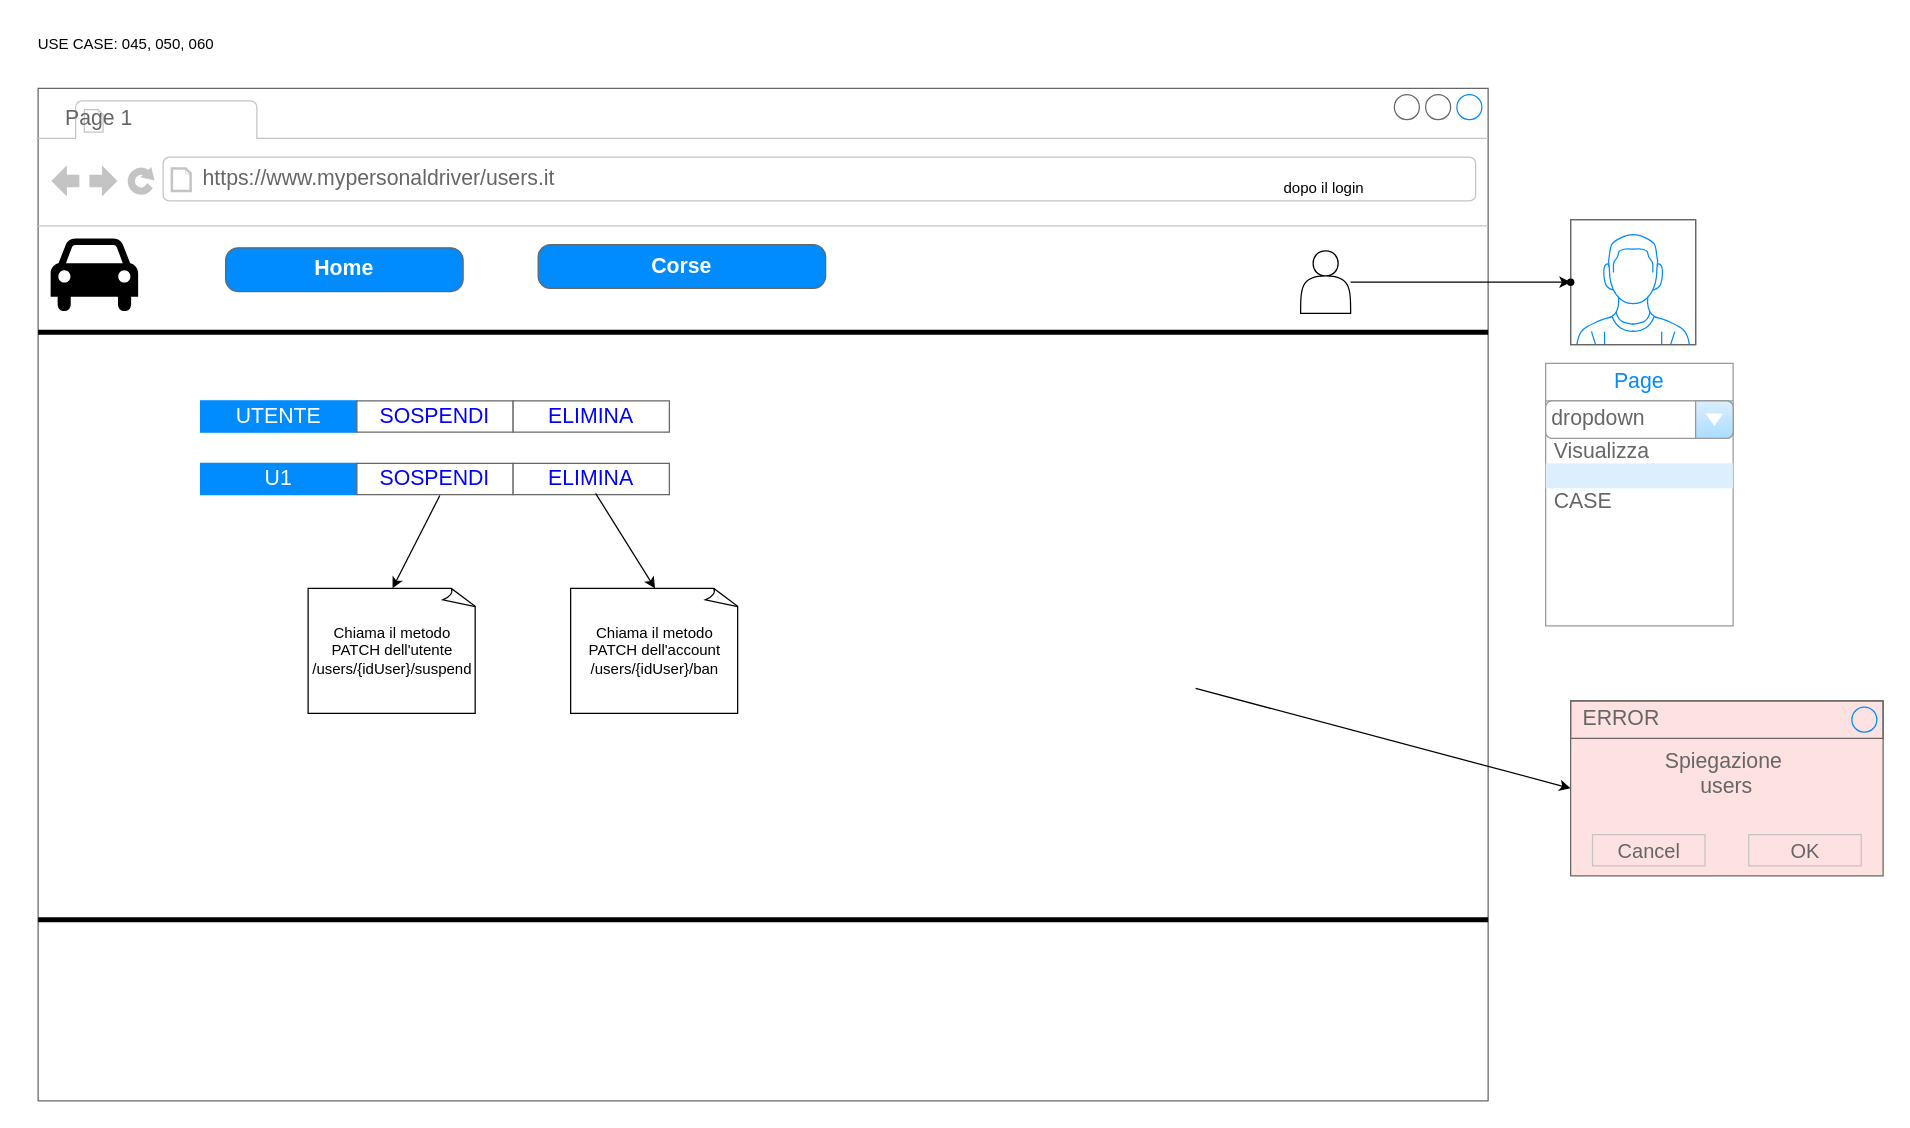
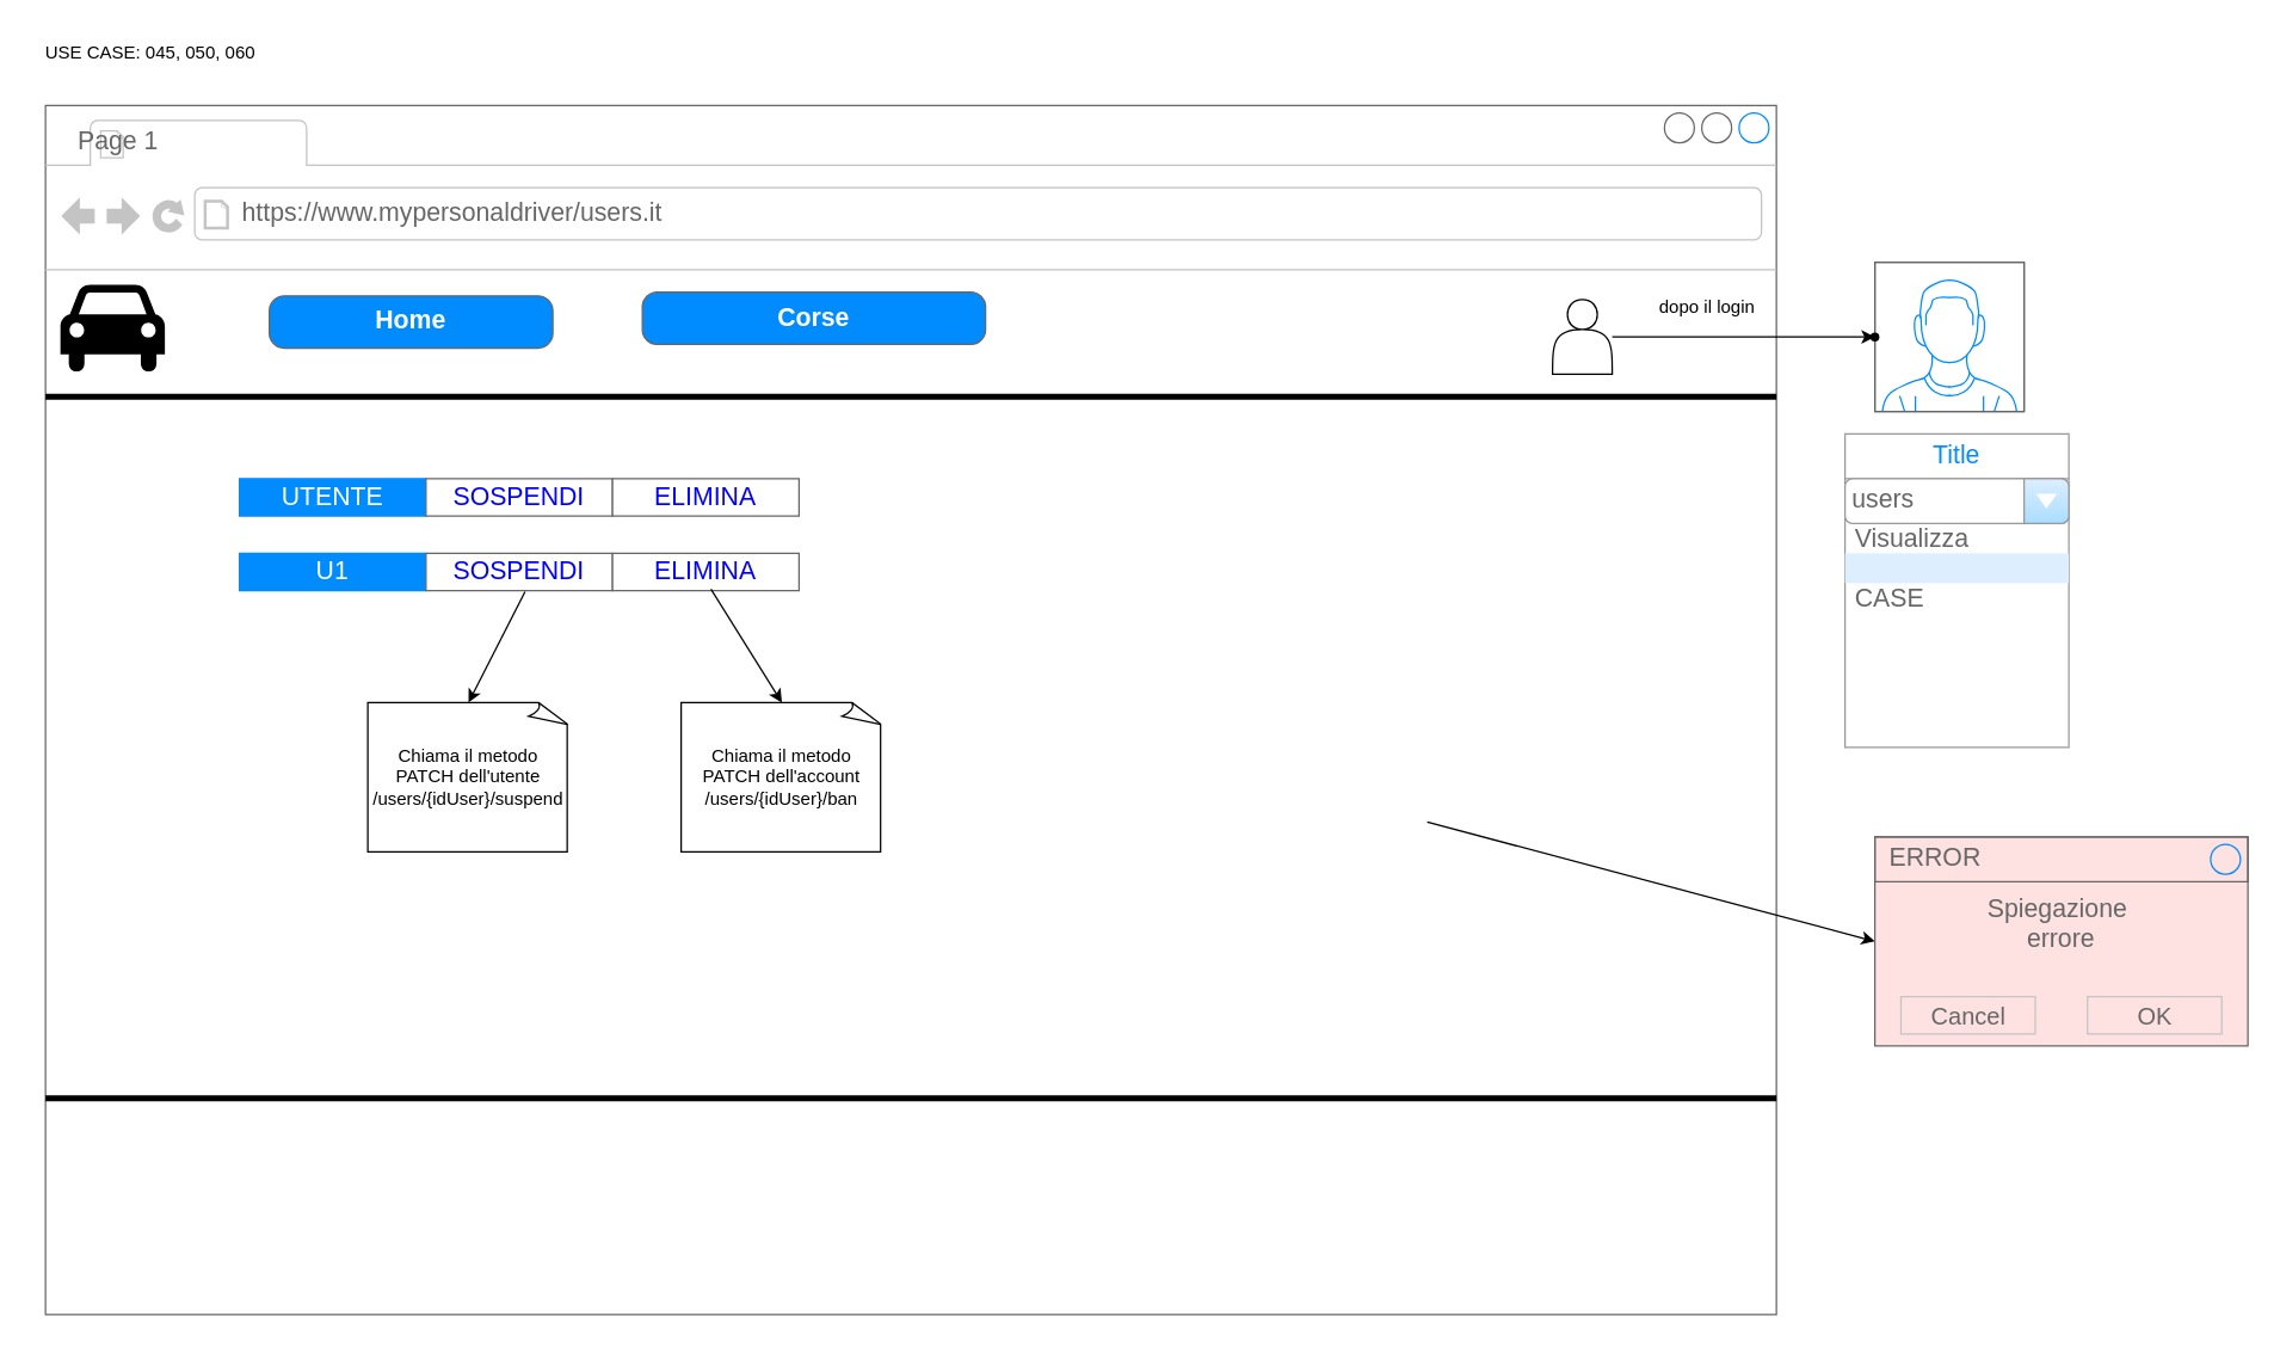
- <mxCell id="6" value="dopo il login&amp;nbsp;" style="text;html=1;align=center;verticalAlign=middle;resizable=0;points=[];autosize=1;strokeColor=none;fillColor=none;" vertex="1" parent="2"><mxGeometry x="985" y="65" width="90" height="30" as="geometry" /></mxCell>
+ <mxCell id="6" value="dopo il login&amp;nbsp;" style="text;html=1;align=center;verticalAlign=middle;resizable=0;points=[];autosize=1;strokeColor=none;fillColor=none;" vertex="1" parent="2"><mxGeometry x="1070" y="120" width="90" height="30" as="geometry" /></mxCell>
- <mxCell id="28" value="Page" style="swimlane;strokeColor=#999999;swimlaneFillColor=#FFFFFF;fillColor=#ffffff;fontColor=#008CFF;fontStyle=0;childLayout=stackLayout;horizontal=1;startSize=30;horizontalStack=0;resizeParent=1;resizeParentMax=0;resizeLast=0;collapsible=0;marginBottom=0;whiteSpace=wrap;html=1;fontSize=17;" vertex="1" parent="1"><mxGeometry x="1236" y="290" width="150" height="210" as="geometry" /></mxCell>
+ <mxCell id="28" value="Title" style="swimlane;strokeColor=#999999;swimlaneFillColor=#FFFFFF;fillColor=#ffffff;fontColor=#008CFF;fontStyle=0;childLayout=stackLayout;horizontal=1;startSize=30;horizontalStack=0;resizeParent=1;resizeParentMax=0;resizeLast=0;collapsible=0;marginBottom=0;whiteSpace=wrap;html=1;fontSize=17;" vertex="1" parent="1"><mxGeometry x="1236" y="290" width="150" height="210" as="geometry" /></mxCell>
- <mxCell id="29" value="dropdown" style="strokeWidth=1;shadow=0;dashed=0;align=center;html=1;shape=mxgraph.mockup.forms.comboBox;strokeColor=#999999;fillColor=#ddeeff;align=left;fillColor2=#aaddff;mainText=;fontColor=#666666;fontSize=17;spacingLeft=3;" vertex="1" parent="28"><mxGeometry y="30" width="150" height="30" as="geometry" /></mxCell>
+ <mxCell id="29" value="users" style="strokeWidth=1;shadow=0;dashed=0;align=center;html=1;shape=mxgraph.mockup.forms.comboBox;strokeColor=#999999;fillColor=#ddeeff;align=left;fillColor2=#aaddff;mainText=;fontColor=#666666;fontSize=17;spacingLeft=3;" vertex="1" parent="28"><mxGeometry y="30" width="150" height="30" as="geometry" /></mxCell>
- <mxCell id="34" value="Spiegazione&amp;nbsp;&lt;div&gt;users&lt;/div&gt;" style="strokeWidth=1;shadow=0;dashed=0;align=center;html=1;shape=mxgraph.mockup.containers.rrect;rSize=0;strokeColor=#666666;fontColor=#666666;fontSize=17;verticalAlign=top;whiteSpace=wrap;fillColor=#fee1e1;spacingTop=32;" vertex="1" parent="1"><mxGeometry x="1256" y="560" width="250" height="140" as="geometry" /></mxCell>
+ <mxCell id="34" value="Spiegazione&amp;nbsp;&lt;div&gt;errore&lt;/div&gt;" style="strokeWidth=1;shadow=0;dashed=0;align=center;html=1;shape=mxgraph.mockup.containers.rrect;rSize=0;strokeColor=#666666;fontColor=#666666;fontSize=17;verticalAlign=top;whiteSpace=wrap;fillColor=#fee1e1;spacingTop=32;" vertex="1" parent="1"><mxGeometry x="1256" y="560" width="250" height="140" as="geometry" /></mxCell>
